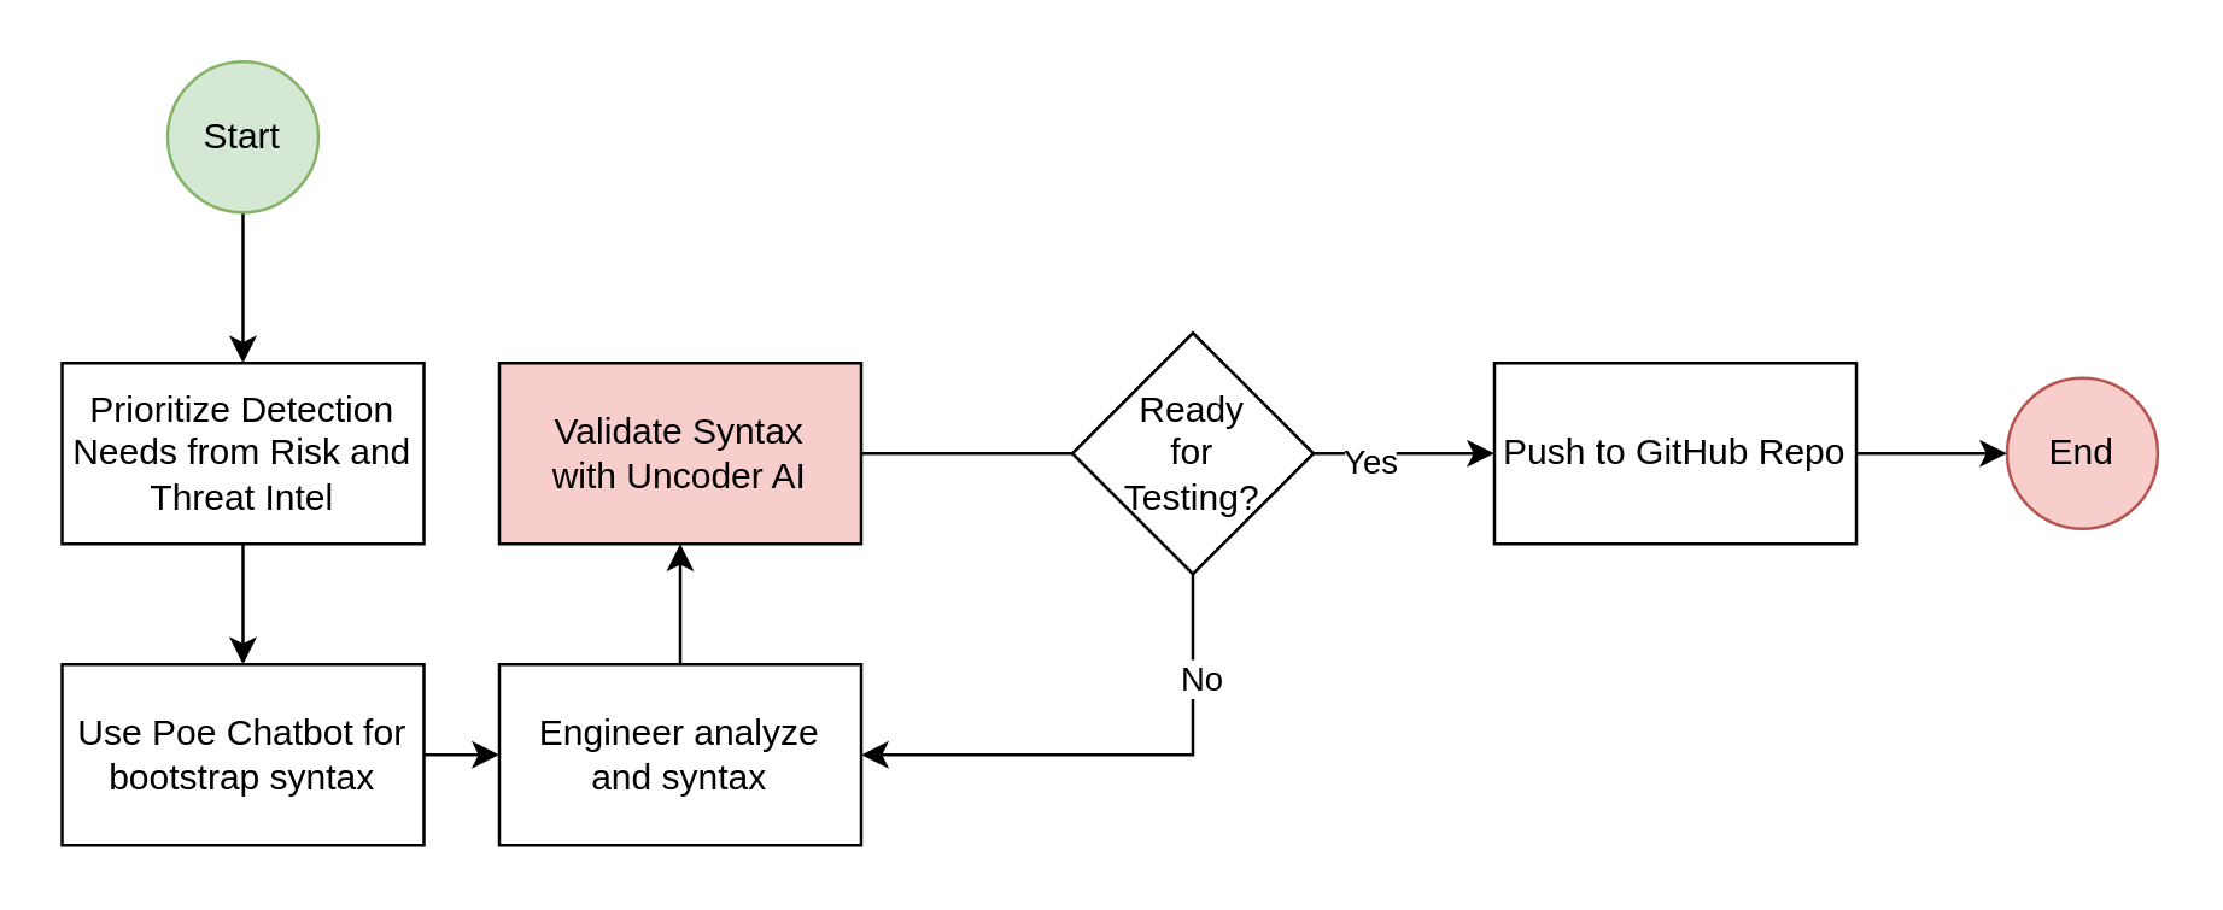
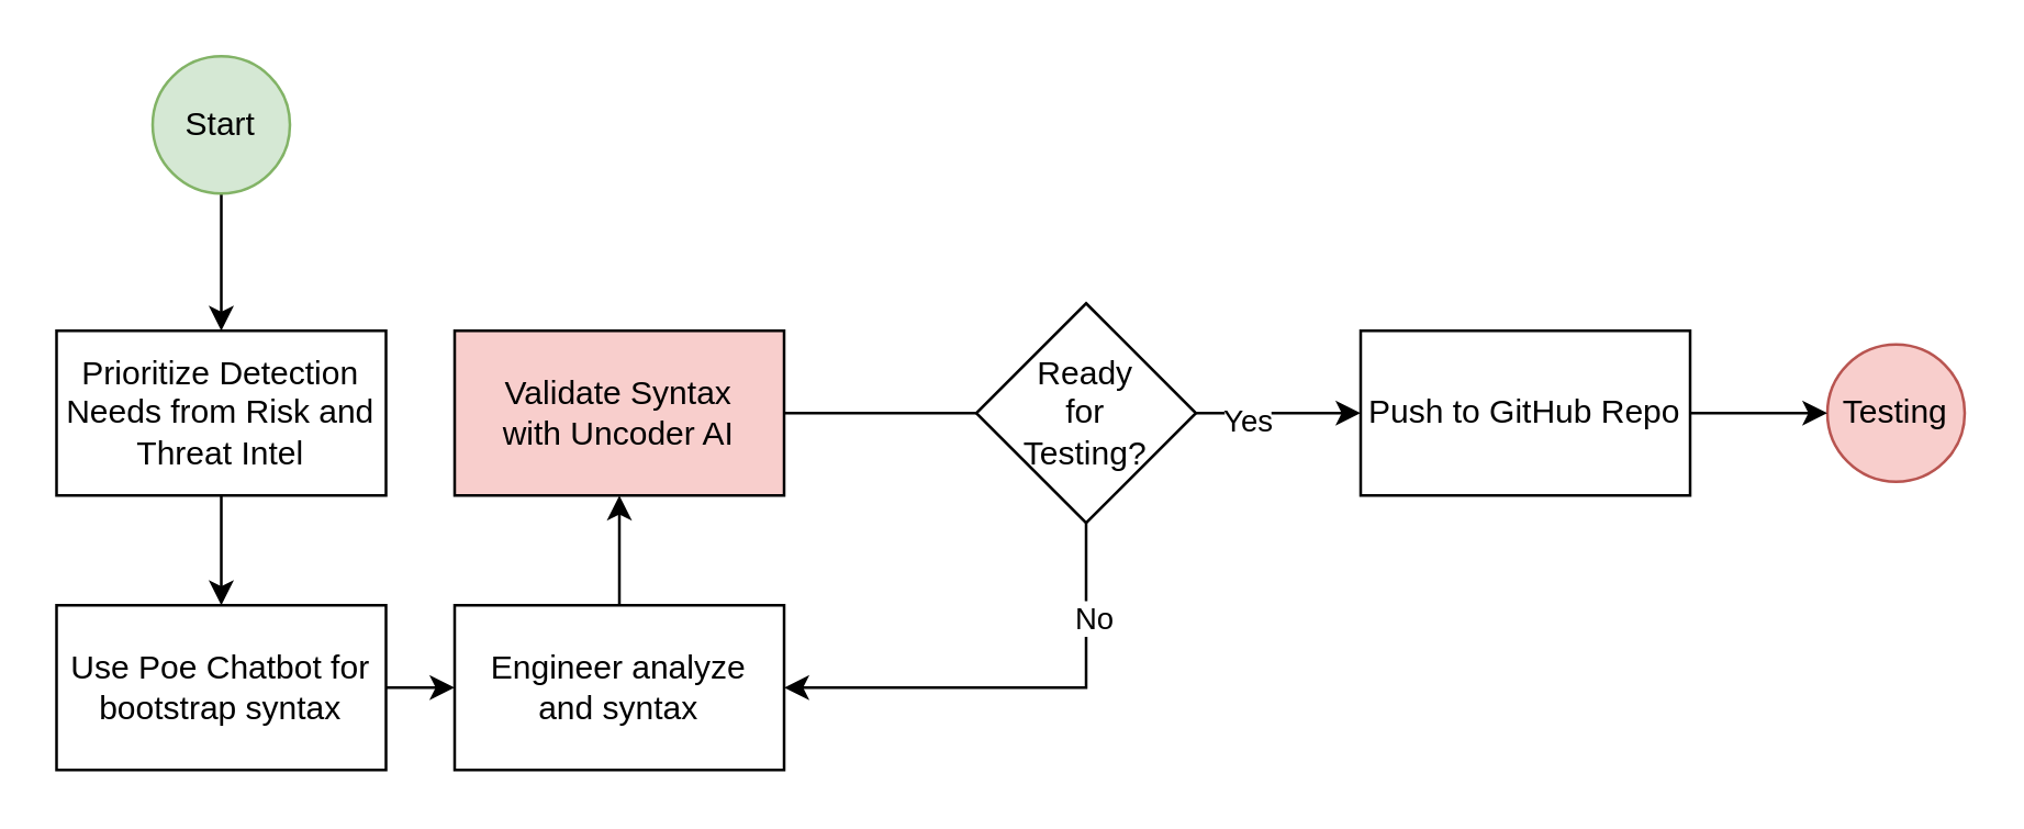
- <mxCell id="6" value="End" style="ellipse;whiteSpace=wrap;html=1;aspect=fixed;fillColor=#f8cecc;strokeColor=#b85450;" vertex="1" parent="1"><mxGeometry x="665" y="125" width="50" height="50" as="geometry" /></mxCell>
+ <mxCell id="6" value="Testing" style="ellipse;whiteSpace=wrap;html=1;aspect=fixed;fillColor=#f8cecc;strokeColor=#b85450;" vertex="1" parent="1"><mxGeometry x="665" y="125" width="50" height="50" as="geometry" /></mxCell>
